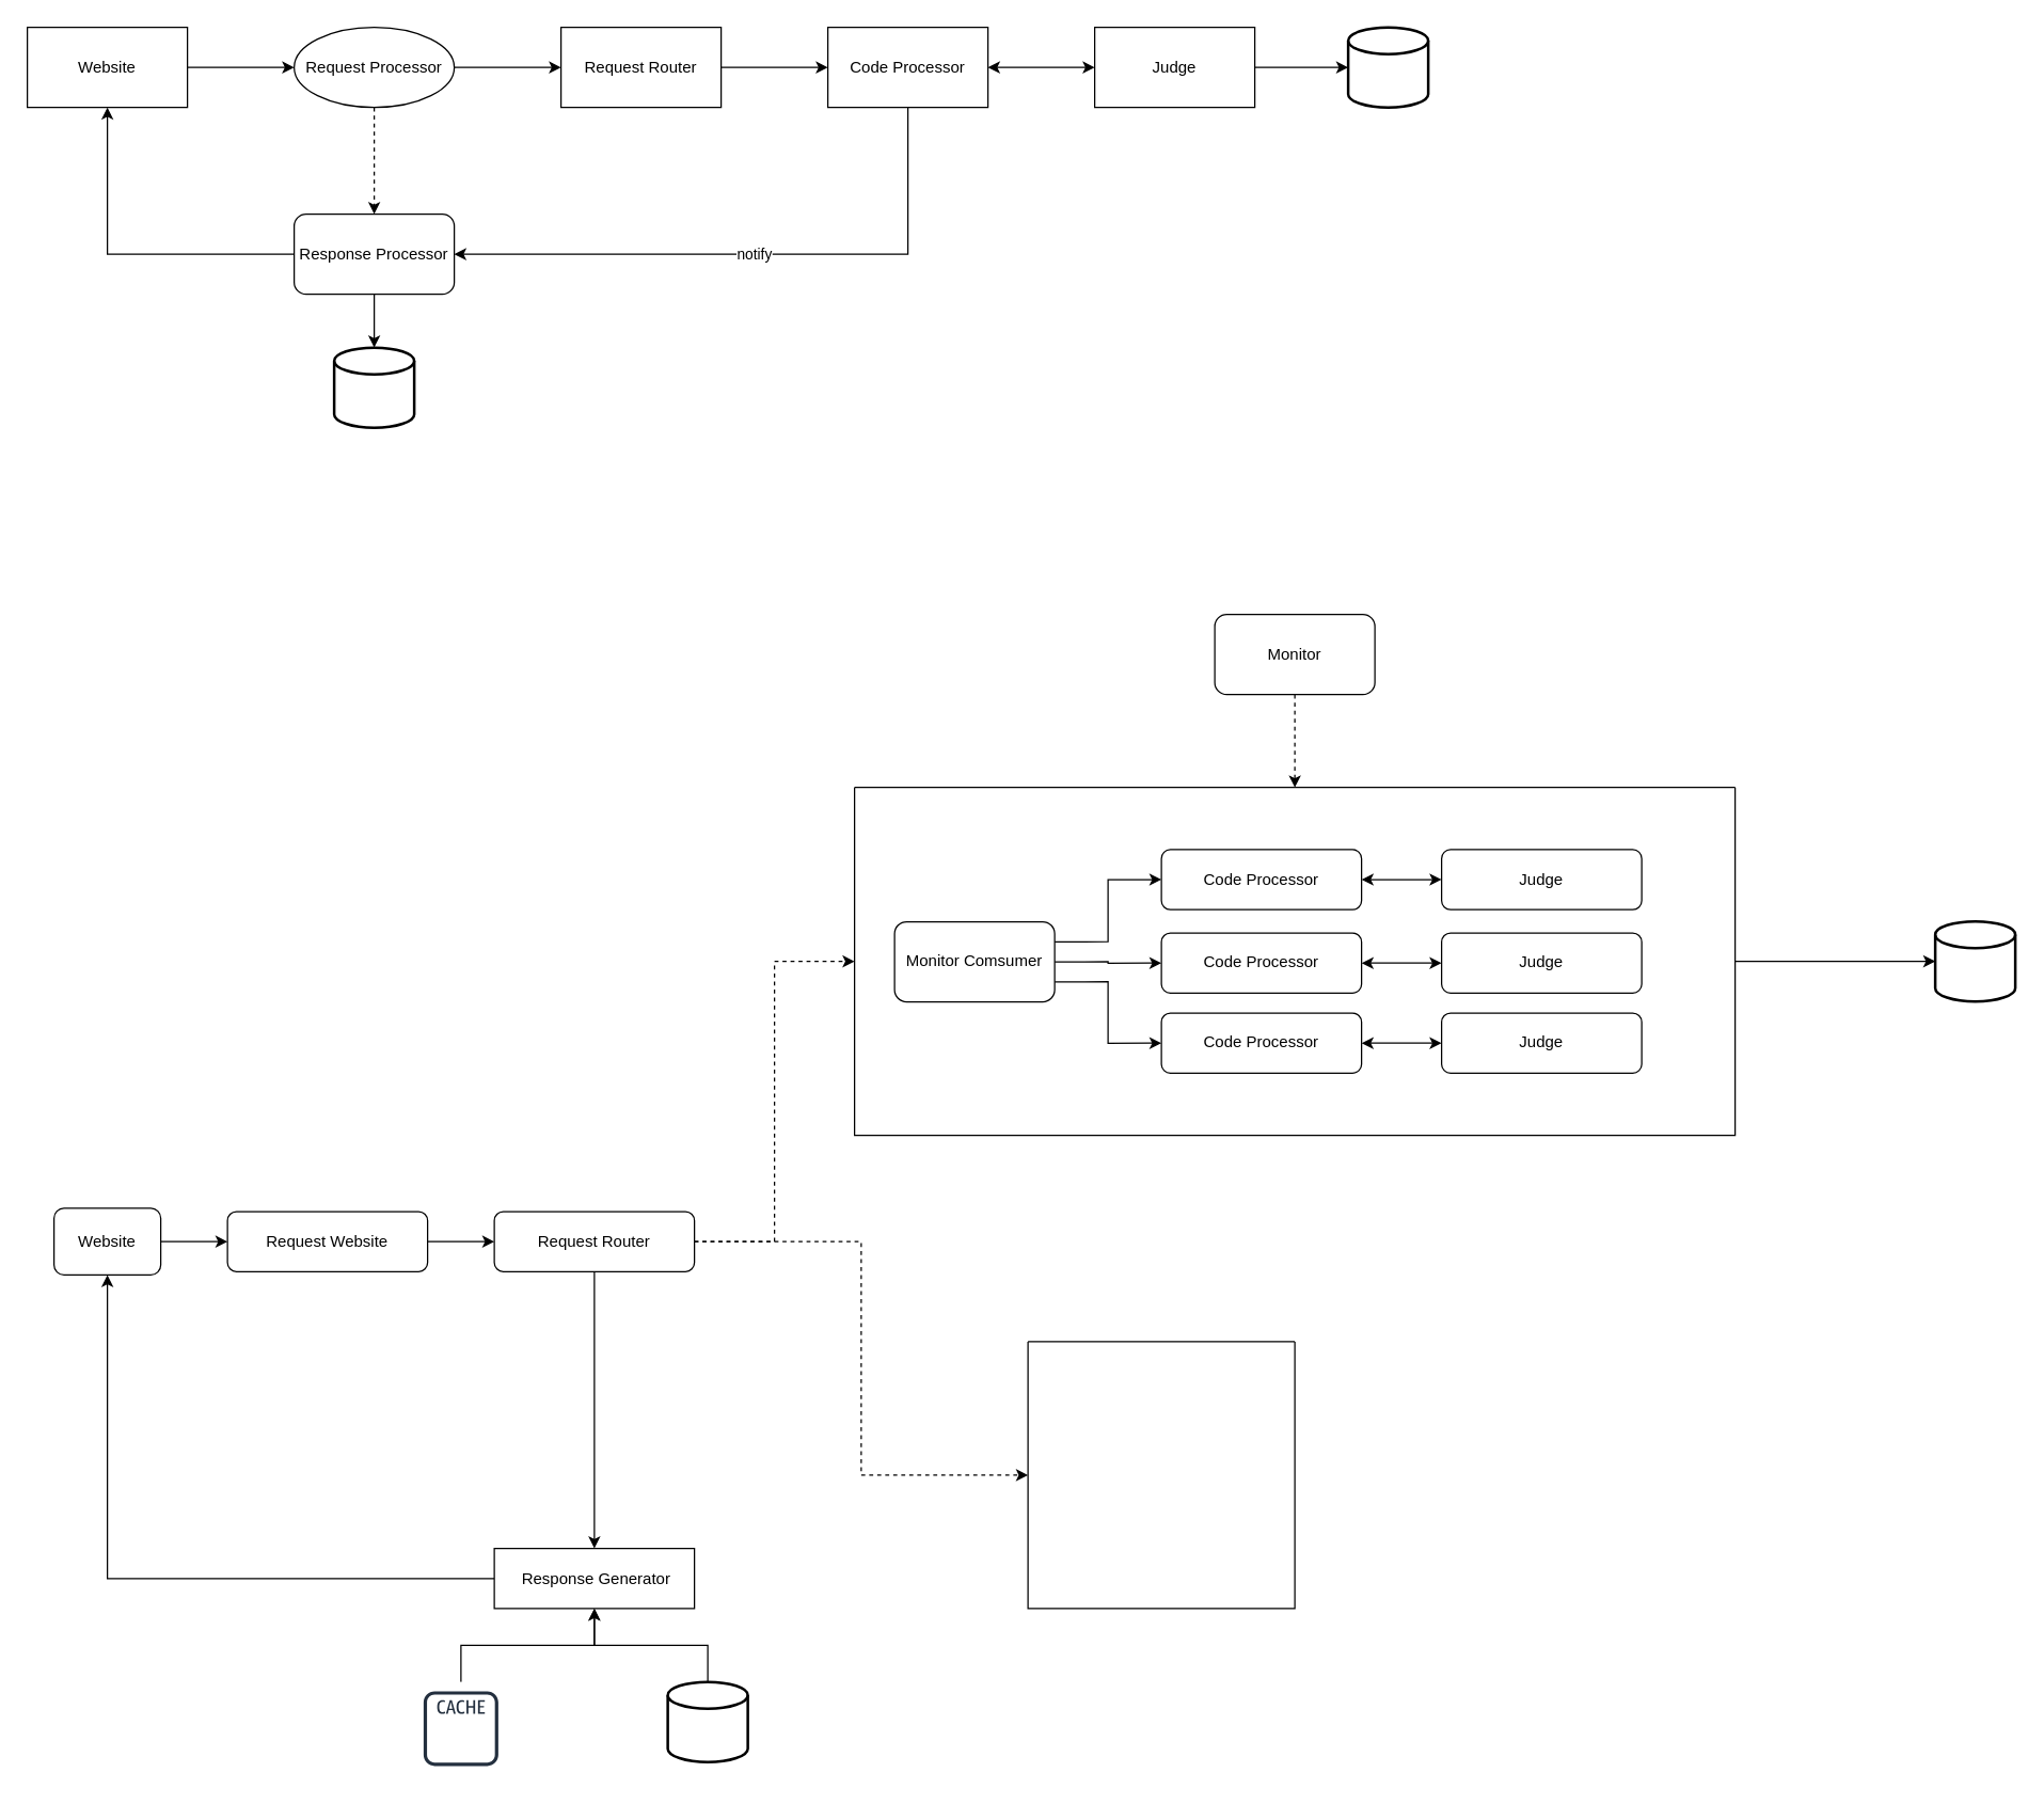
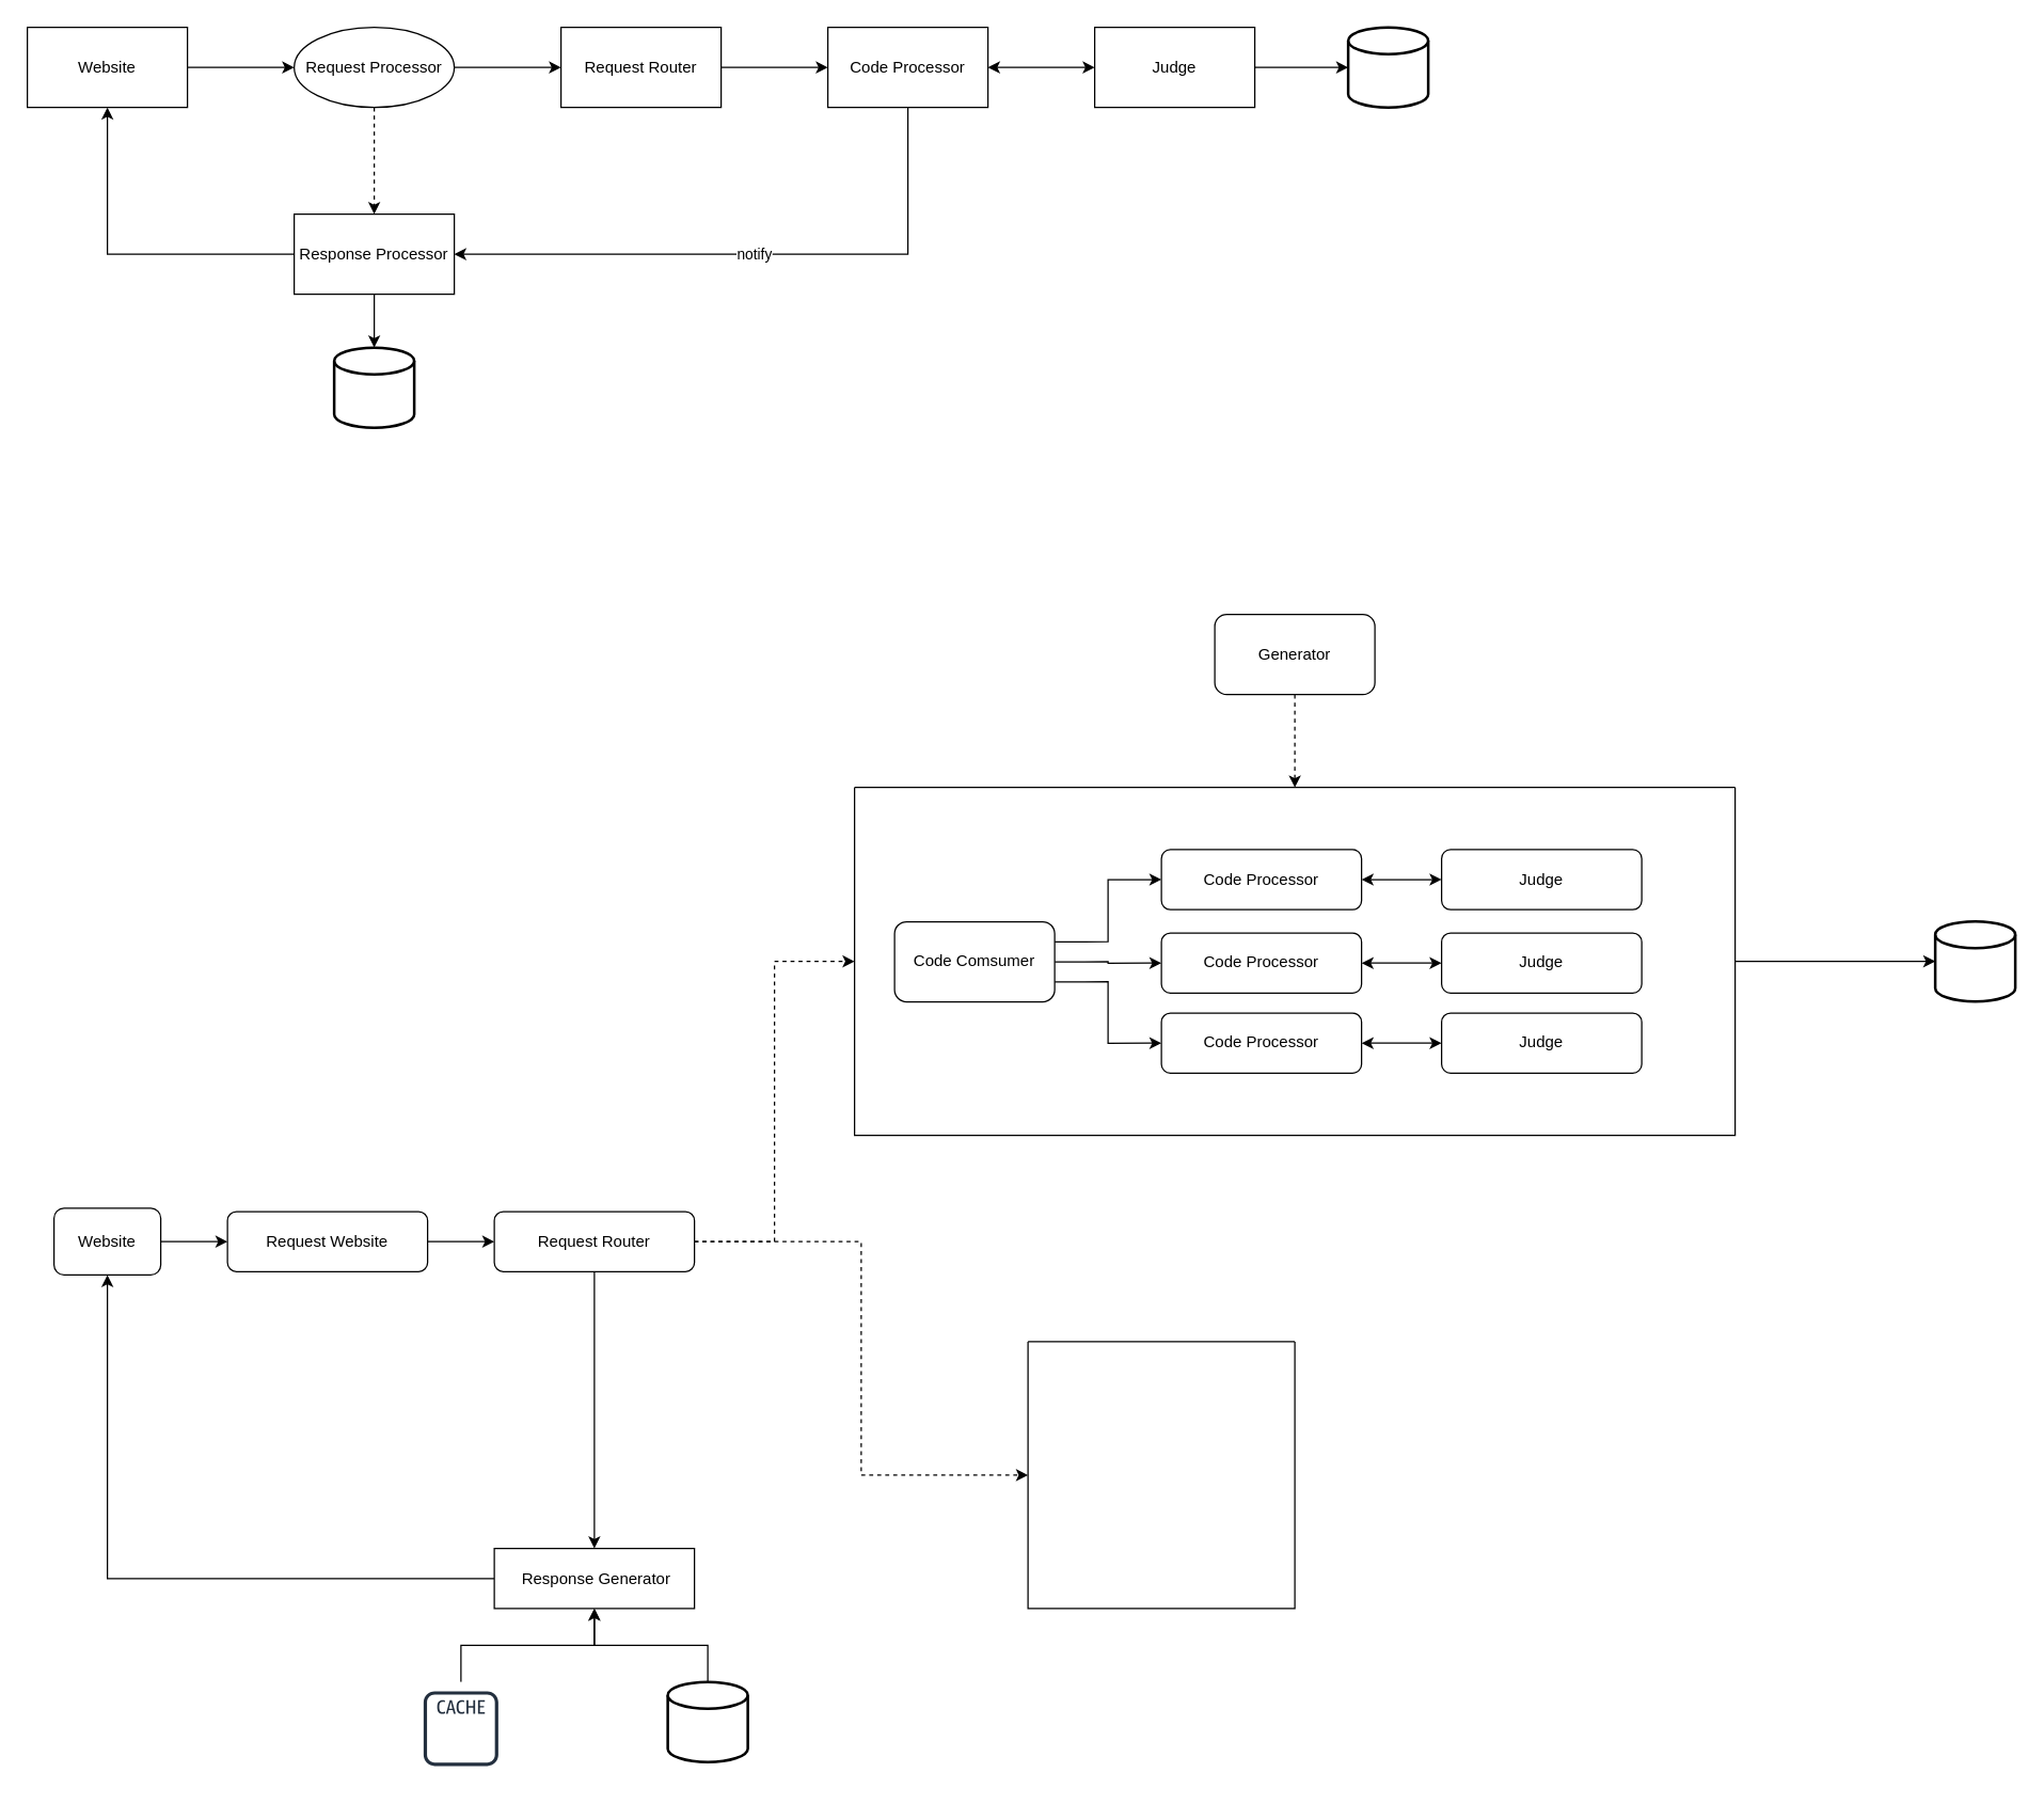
- <mxCell id="50" value="Response Processor" style="whiteSpace=wrap;html=1;rounded=1;" vertex="1" parent="1"><mxGeometry x="220" y="160" width="120" height="60" as="geometry" /></mxCell>
+ <mxCell id="50" value="Response Processor" style="rounded=0;whiteSpace=wrap;html=1;" vertex="1" parent="1"><mxGeometry x="220" y="160" width="120" height="60" as="geometry" /></mxCell>
- <mxCell id="13" value="Monitor" style="rounded=1;whiteSpace=wrap;html=1;" vertex="1" parent="1"><mxGeometry x="910" y="460" width="120" height="60" as="geometry" /></mxCell>
+ <mxCell id="13" value="Generator" style="rounded=1;whiteSpace=wrap;html=1;" vertex="1" parent="1"><mxGeometry x="910" y="460" width="120" height="60" as="geometry" /></mxCell>
- <mxCell id="28" value="Monitor Comsumer" style="rounded=1;whiteSpace=wrap;html=1;" vertex="1" parent="15"><mxGeometry x="30" y="100.63" width="120" height="60" as="geometry" /></mxCell>
+ <mxCell id="28" value="Code Comsumer" style="rounded=1;whiteSpace=wrap;html=1;" vertex="1" parent="15"><mxGeometry x="30" y="100.63" width="120" height="60" as="geometry" /></mxCell>
